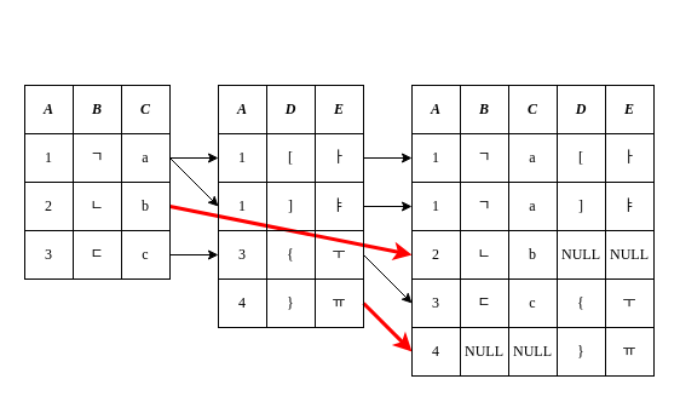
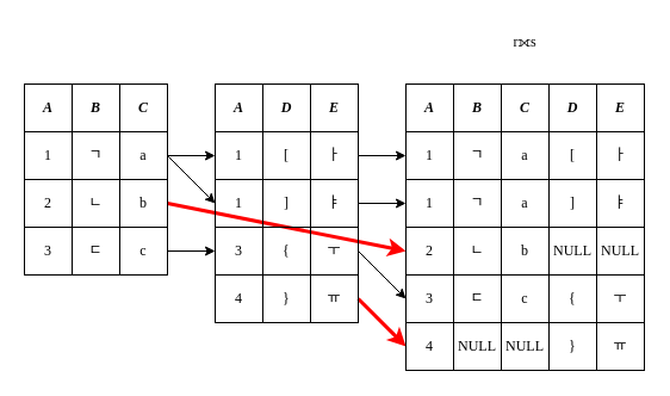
+ <mxCell id="57" value="&lt;font face=&quot;Pretendard Medium&quot;&gt;r&lt;span class=&quot;box&quot;&gt;⟗&lt;/span&gt;&lt;span style=&quot;&quot; id=&quot;char-node&quot;&gt;s&lt;/span&gt;&lt;/font&gt;" style="text;html=1;align=center;verticalAlign=middle;whiteSpace=wrap;rounded=0;" parent="1" vertex="1"><mxGeometry x="380" y="20" width="120" height="30" as="geometry" /></mxCell>
